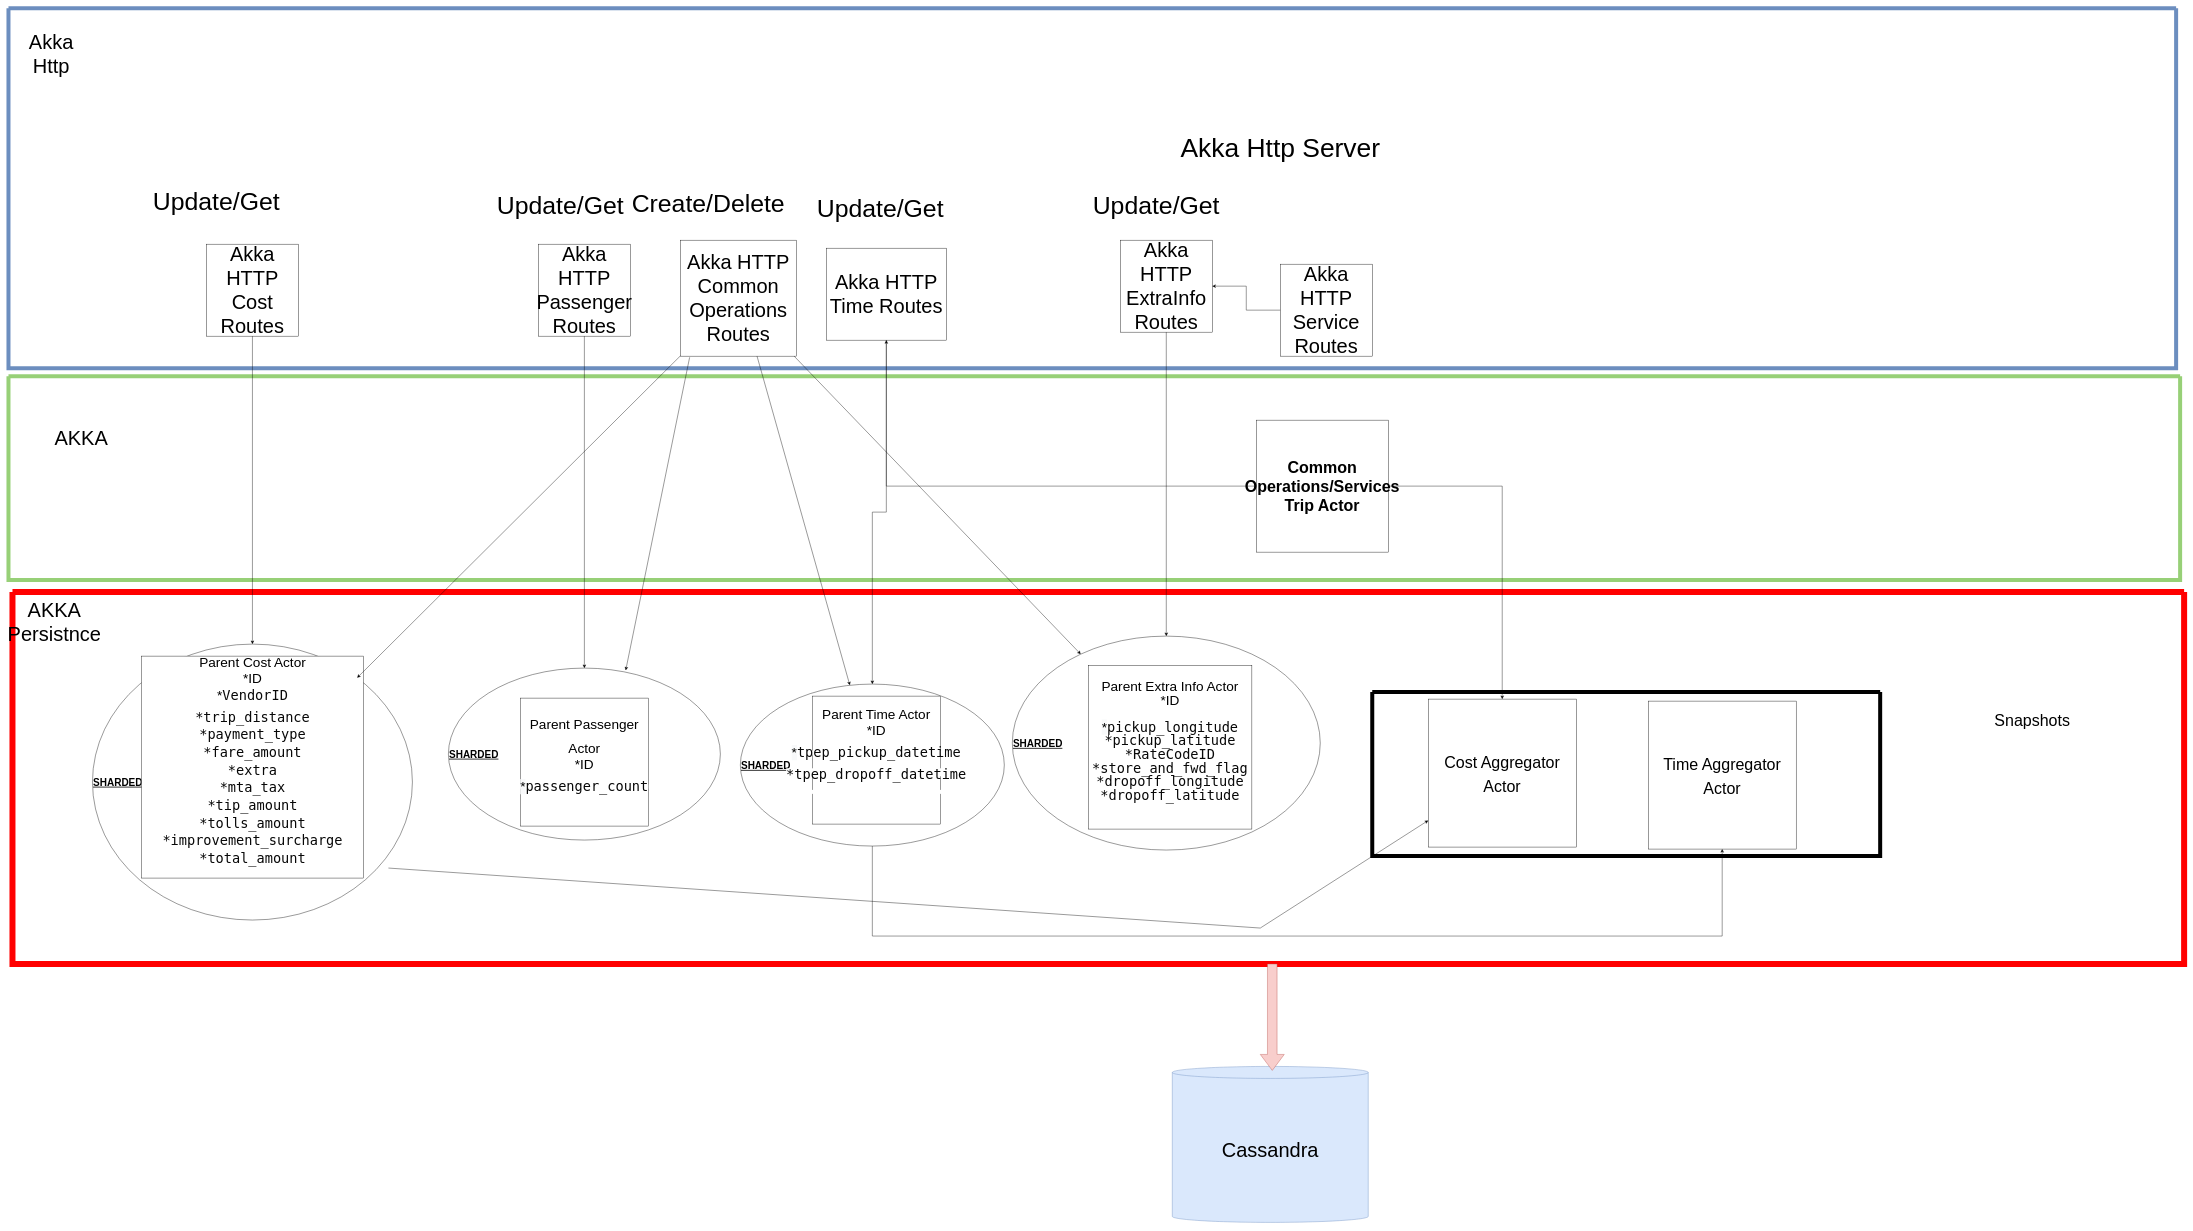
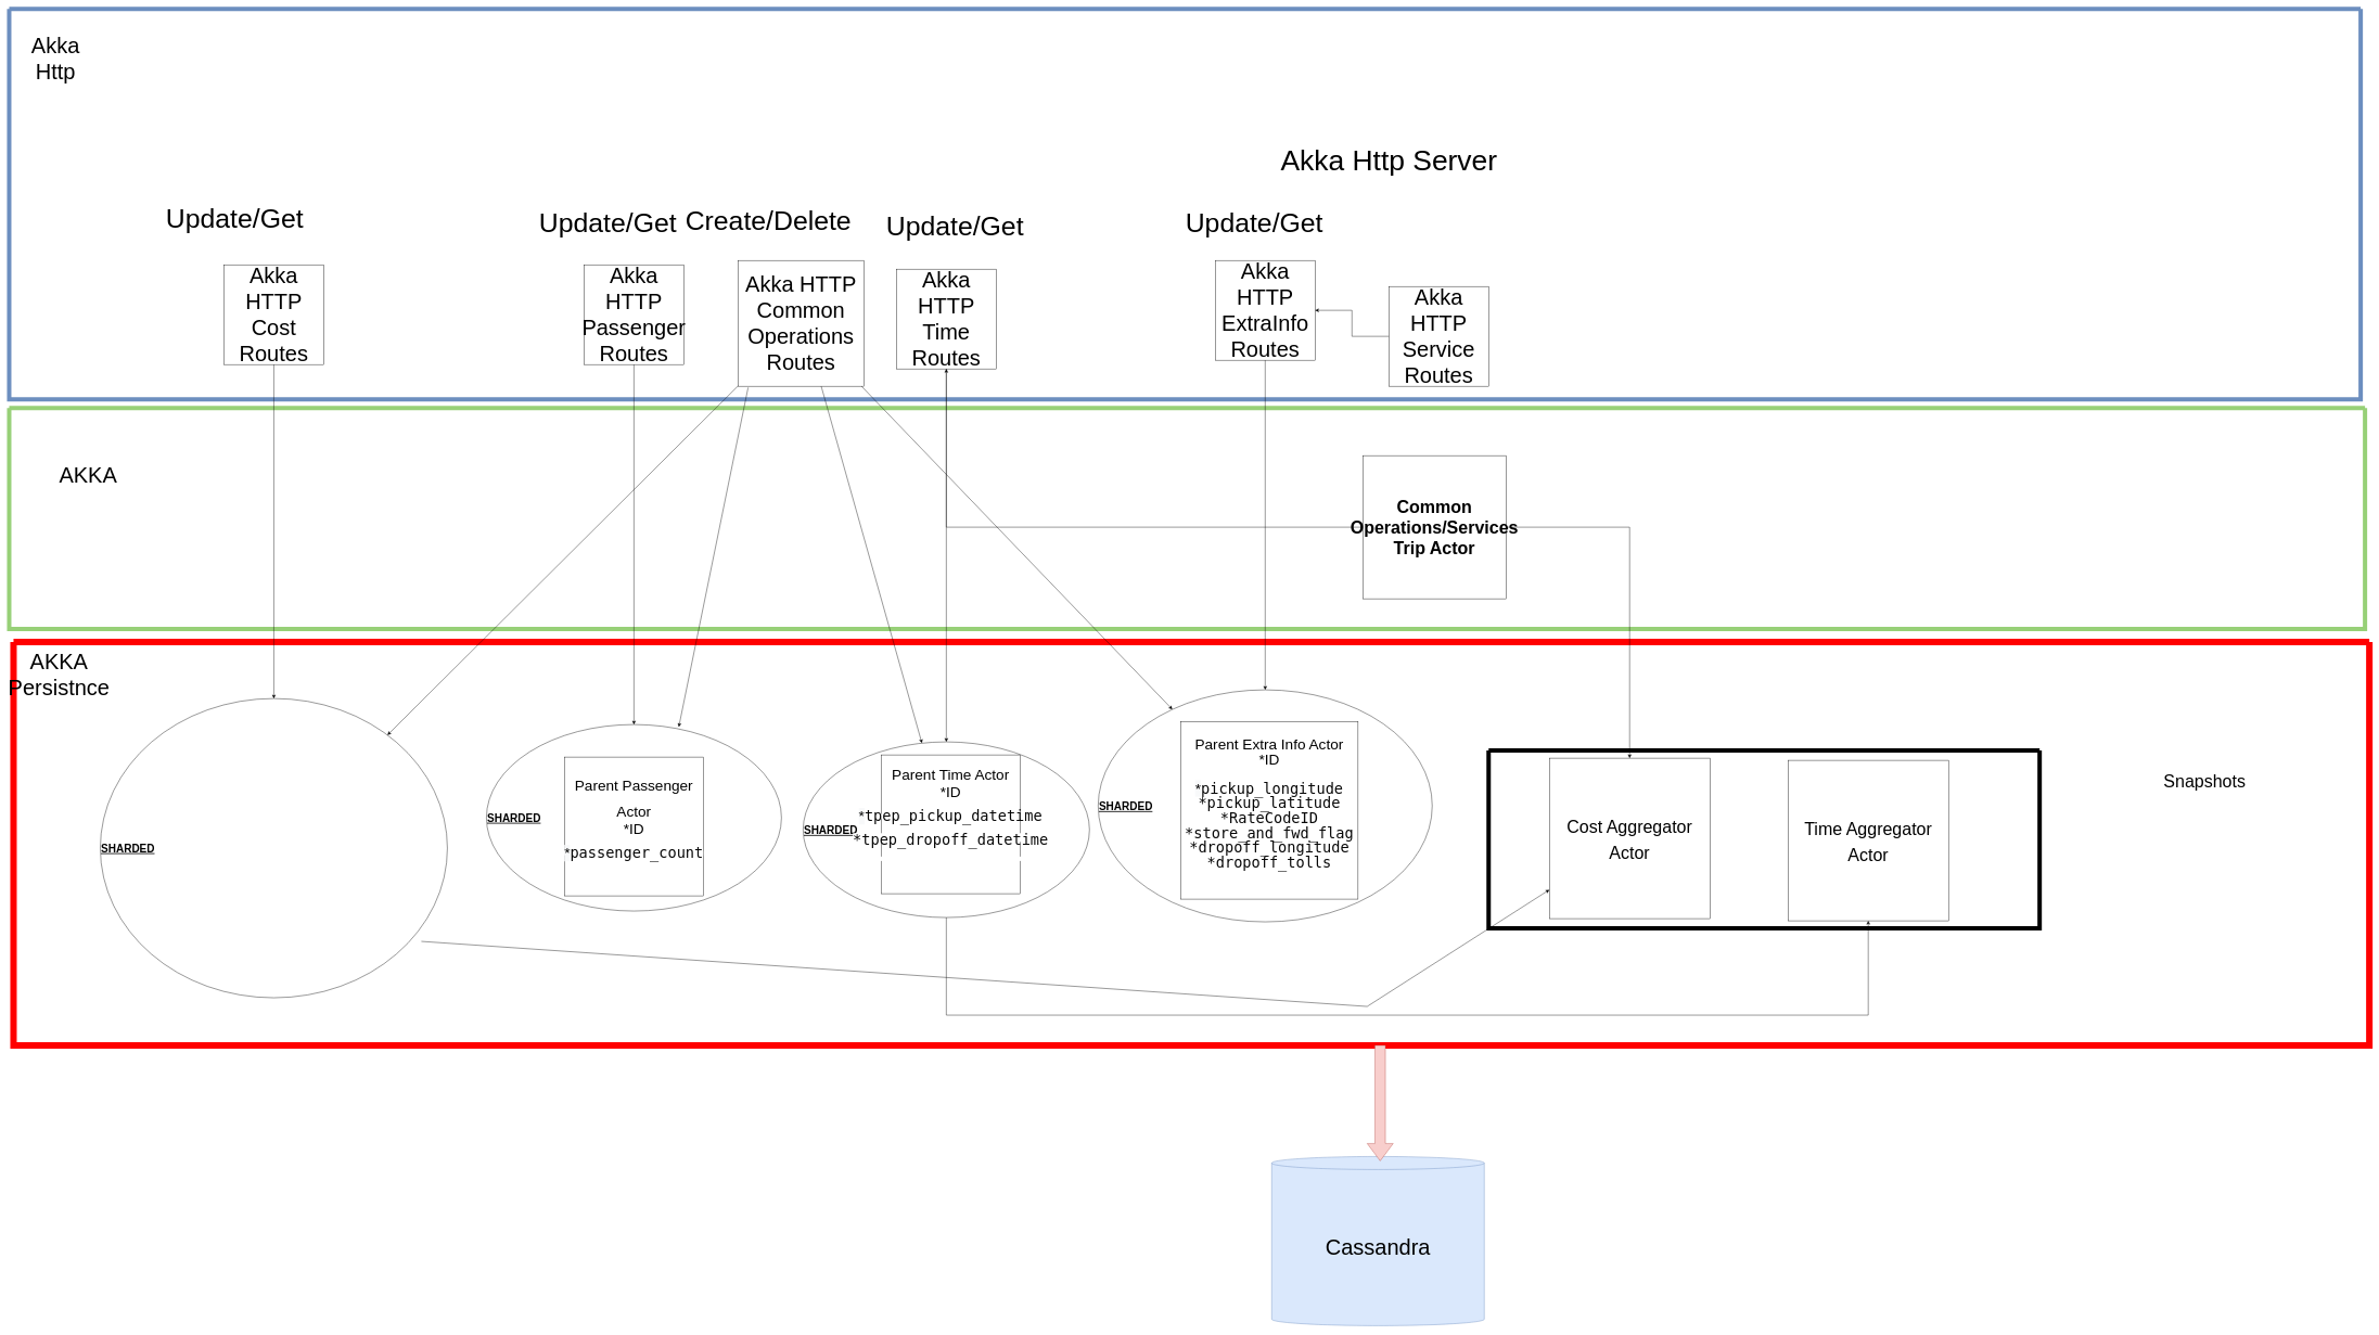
- <mxCell id="22" value="Akka HTTP&lt;br&gt;Time Routes" style="whiteSpace=wrap;html=1;aspect=fixed;fontSize=50;" parent="18" vertex="1"><mxGeometry x="2045" y="600" width="300" height="230" as="geometry" /></mxCell>
+ <mxCell id="22" value="Akka HTTP&lt;br&gt;Time Routes" style="whiteSpace=wrap;html=1;aspect=fixed;fontSize=50;" parent="18" vertex="1"><mxGeometry x="2045" y="600" width="230" height="230" as="geometry" /></mxCell>
- <mxCell id="12" value="&lt;font style=&quot;font-size: 34px; line-height: 1;&quot;&gt;Parent Extra Info Actor&lt;br&gt;&lt;span style=&quot;&quot;&gt;*ID&lt;/span&gt;&lt;br&gt;&lt;pre style=&quot;background-color: rgb(255, 255, 255); color: rgb(8, 8, 8); font-family: &amp;quot;JetBrains Mono&amp;quot;, monospace;&quot;&gt;&lt;span style=&quot;color: rgb(0, 0, 0); font-family: Helvetica; background-color: rgb(248, 249, 250);&quot;&gt;*&lt;/span&gt;&lt;span style=&quot;&quot;&gt;pickup_longitude&lt;br&gt;*&lt;/span&gt;&lt;span style=&quot;&quot;&gt;pickup_latitude&lt;br&gt;*&lt;/span&gt;&lt;span style=&quot;&quot;&gt;RateCodeID&lt;br&gt;*&lt;/span&gt;&lt;span style=&quot;&quot;&gt;store_and_fwd_flag&lt;br&gt;*&lt;/span&gt;&lt;span style=&quot;&quot;&gt;dropoff_longitude&lt;br&gt;*&lt;/span&gt;&lt;span style=&quot;&quot;&gt;dropoff_latitude&lt;/span&gt;&lt;br&gt;&lt;/pre&gt;&lt;/font&gt;" style="whiteSpace=wrap;html=1;aspect=fixed;fillStyle=auto;strokeColor=default;strokeWidth=1;fillColor=default;gradientColor=none;" parent="2" vertex="1"><mxGeometry x="2690" y="183.5" width="409" height="409" as="geometry" /></mxCell>
+ <mxCell id="12" value="&lt;font style=&quot;font-size: 34px; line-height: 1;&quot;&gt;Parent Extra Info Actor&lt;br&gt;&lt;span style=&quot;&quot;&gt;*ID&lt;/span&gt;&lt;br&gt;&lt;pre style=&quot;background-color: rgb(255, 255, 255); color: rgb(8, 8, 8); font-family: &amp;quot;JetBrains Mono&amp;quot;, monospace;&quot;&gt;&lt;span style=&quot;color: rgb(0, 0, 0); font-family: Helvetica; background-color: rgb(248, 249, 250);&quot;&gt;*&lt;/span&gt;&lt;span style=&quot;&quot;&gt;pickup_longitude&lt;br&gt;*&lt;/span&gt;&lt;span style=&quot;&quot;&gt;pickup_latitude&lt;br&gt;*&lt;/span&gt;&lt;span style=&quot;&quot;&gt;RateCodeID&lt;br&gt;*&lt;/span&gt;&lt;span style=&quot;&quot;&gt;store_and_fwd_flag&lt;br&gt;*&lt;/span&gt;&lt;span style=&quot;&quot;&gt;dropoff_longitude&lt;br&gt;*&lt;/span&gt;&lt;span style=&quot;&quot;&gt;dropoff_tolls&lt;/span&gt;&lt;br&gt;&lt;/pre&gt;&lt;/font&gt;" style="whiteSpace=wrap;html=1;aspect=fixed;fillStyle=auto;strokeColor=default;strokeWidth=1;fillColor=default;gradientColor=none;" parent="2" vertex="1"><mxGeometry x="2690" y="183.5" width="409" height="409" as="geometry" /></mxCell>
- <mxCell id="9" value="&lt;font style=&quot;font-size: 34px; line-height: 0.3;&quot;&gt;Parent Cost Actor&lt;br&gt;&lt;br&gt;&lt;span style=&quot;&quot;&gt;*ID&lt;br&gt;&lt;br&gt;&lt;/span&gt;*&lt;span style=&quot;background-color: rgb(255, 255, 255); color: rgb(8, 8, 8); font-family: &amp;quot;JetBrains Mono&amp;quot;, monospace;&quot;&gt;VendorID&lt;/span&gt;&lt;span style=&quot;&quot;&gt;&lt;br&gt;&lt;/span&gt;&lt;pre style=&quot;background-color: rgb(255, 255, 255); color: rgb(8, 8, 8); font-family: &amp;quot;JetBrains Mono&amp;quot;, monospace;&quot;&gt;&lt;pre style=&quot;font-family: &amp;quot;JetBrains Mono&amp;quot;, monospace;&quot;&gt;*trip_distance&lt;/pre&gt;&lt;pre style=&quot;font-family: &amp;quot;JetBrains Mono&amp;quot;, monospace;&quot;&gt;*payment_type&lt;/pre&gt;&lt;pre style=&quot;font-family: &amp;quot;JetBrains Mono&amp;quot;, monospace;&quot;&gt;*fare_amount&lt;/pre&gt;&lt;pre style=&quot;font-family: &amp;quot;JetBrains Mono&amp;quot;, monospace;&quot;&gt;*extra&lt;/pre&gt;&lt;pre style=&quot;font-family: &amp;quot;JetBrains Mono&amp;quot;, monospace;&quot;&gt;*mta_tax&lt;/pre&gt;&lt;pre style=&quot;font-family: &amp;quot;JetBrains Mono&amp;quot;, monospace;&quot;&gt;*tip_amount&lt;/pre&gt;&lt;pre style=&quot;font-family: &amp;quot;JetBrains Mono&amp;quot;, monospace;&quot;&gt;*tolls_amount&lt;/pre&gt;&lt;pre style=&quot;font-family: &amp;quot;JetBrains Mono&amp;quot;, monospace;&quot;&gt;*improvement_surcharge&lt;/pre&gt;&lt;pre style=&quot;font-family: &amp;quot;JetBrains Mono&amp;quot;, monospace;&quot;&gt;*total_amount&lt;/pre&gt;&lt;/pre&gt;&lt;/font&gt;" style="whiteSpace=wrap;html=1;aspect=fixed;fillStyle=auto;strokeColor=default;strokeWidth=1;fillColor=default;gradientColor=none;" parent="2" vertex="1"><mxGeometry x="322.5" y="160" width="555" height="555" as="geometry" /></mxCell>
